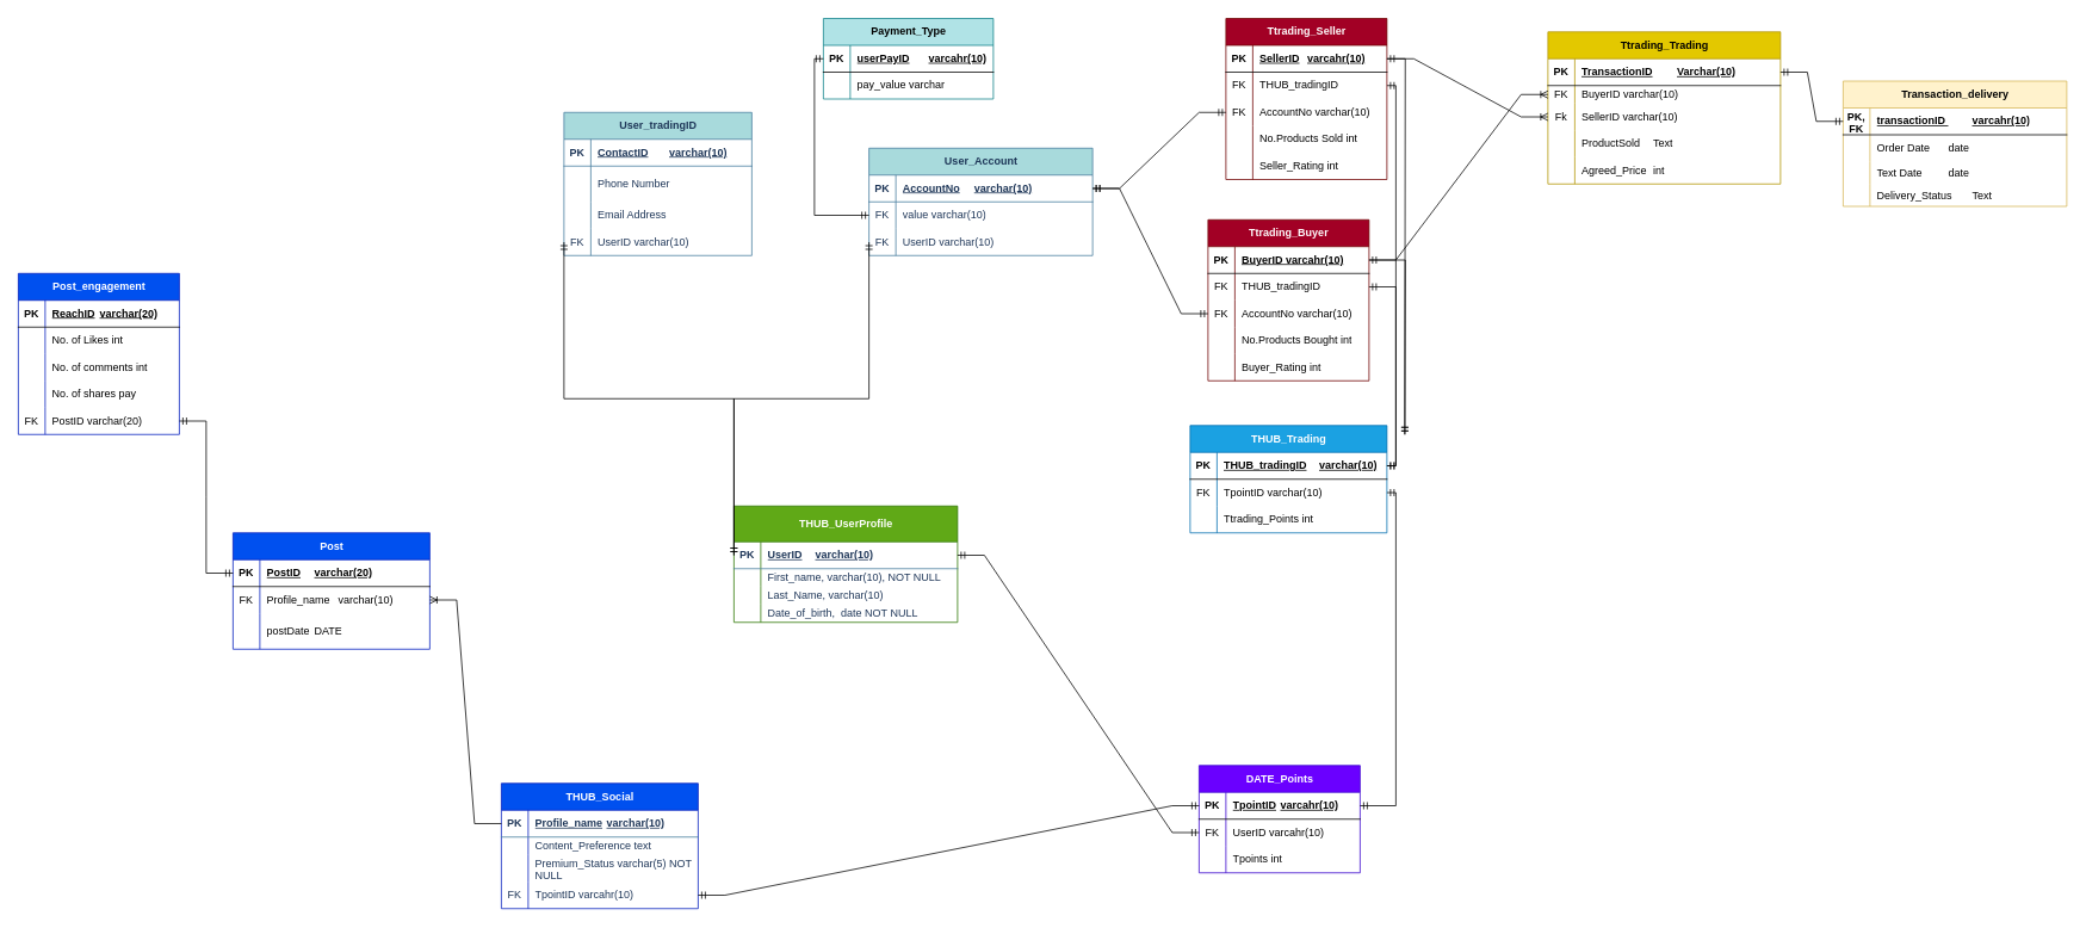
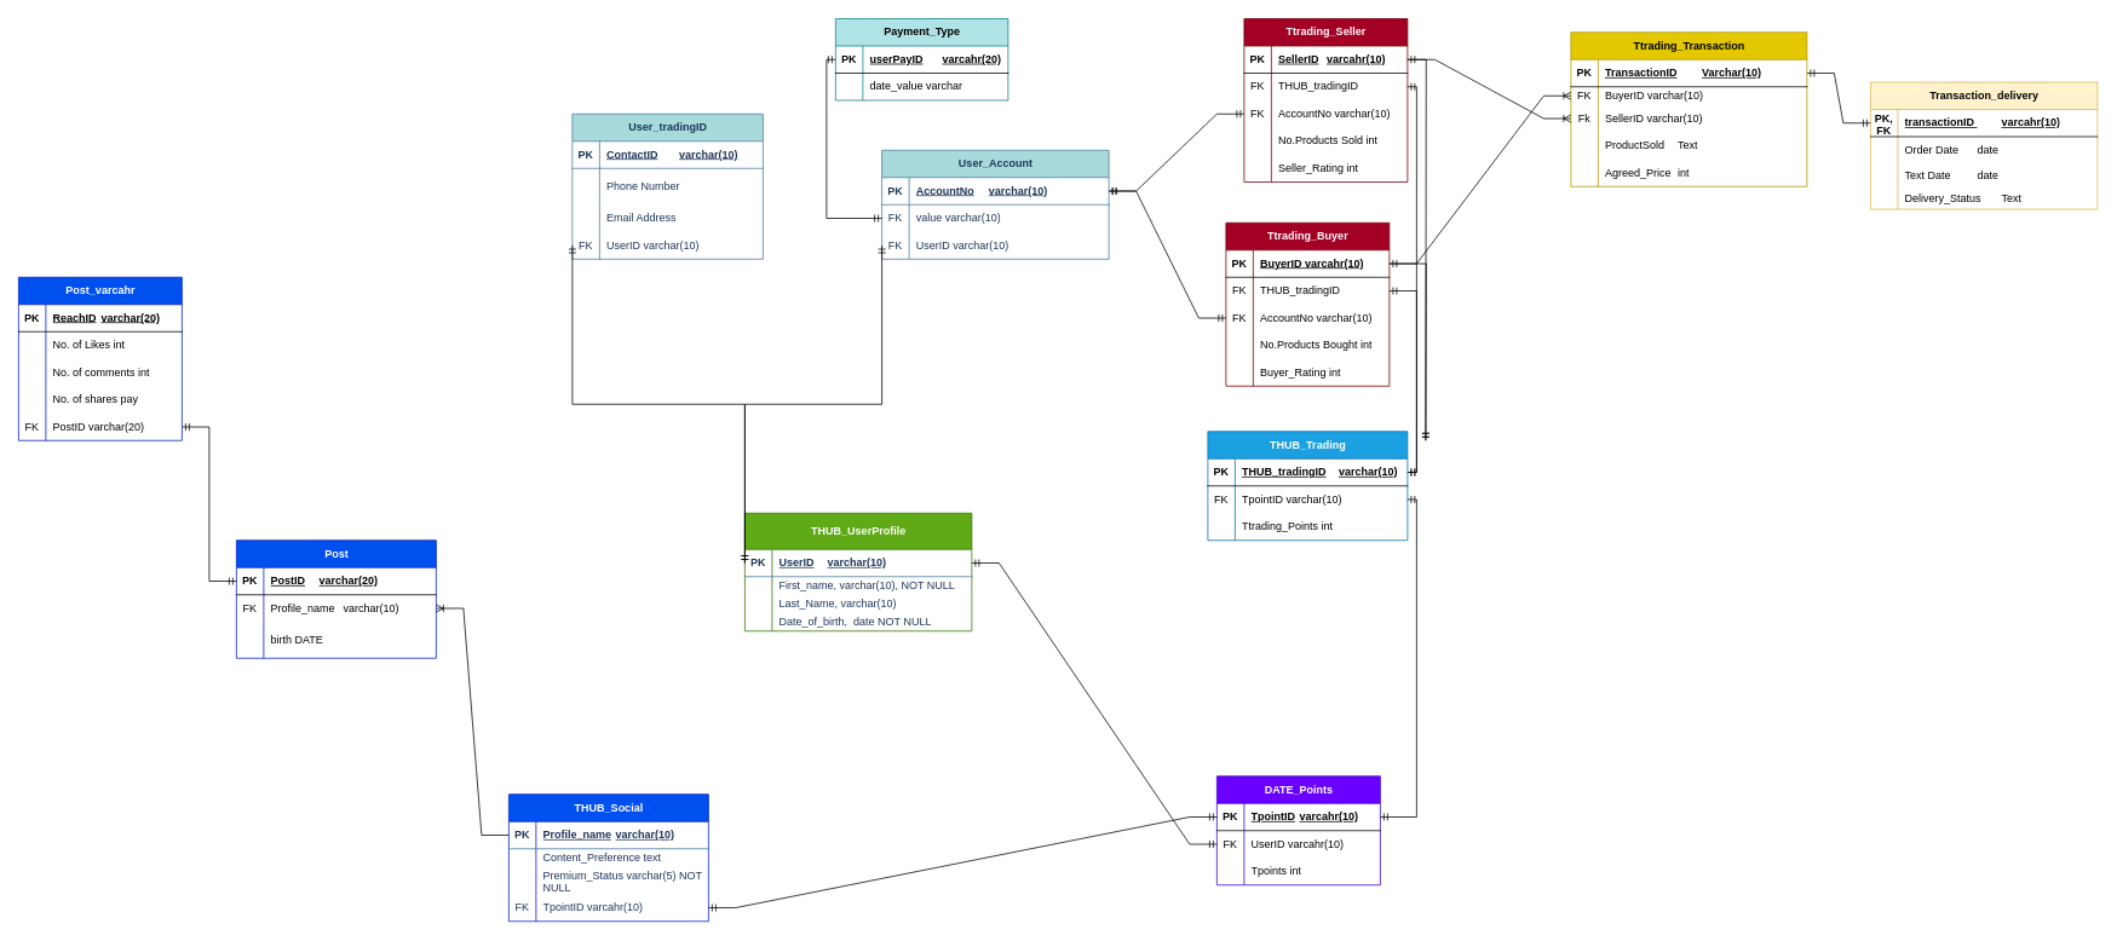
- <mxCell id="146" value="Ttrading_Trading" style="shape=table;startSize=30;container=1;collapsible=1;childLayout=tableLayout;fixedRows=1;rowLines=0;fontStyle=1;align=center;resizeLast=1;html=1;fillColor=#e3c800;fontColor=#000000;strokeColor=#B09500;" parent="1" vertex="1"><mxGeometry x="1730" y="35" width="260" height="170" as="geometry" /></mxCell>
+ <mxCell id="146" value="Ttrading_Transaction" style="shape=table;startSize=30;container=1;collapsible=1;childLayout=tableLayout;fixedRows=1;rowLines=0;fontStyle=1;align=center;resizeLast=1;html=1;fillColor=#e3c800;fontColor=#000000;strokeColor=#B09500;" parent="1" vertex="1"><mxGeometry x="1730" y="35" width="260" height="170" as="geometry" /></mxCell>
- <mxCell id="82" value="userPayID&lt;span style=&quot;white-space: pre;&quot;&gt;&#09;&lt;/span&gt;varcahr(10)" style="shape=partialRectangle;connectable=0;fillColor=none;top=0;left=0;bottom=0;right=0;align=left;spacingLeft=6;fontStyle=5;overflow=hidden;whiteSpace=wrap;html=1;" parent="80" vertex="1"><mxGeometry x="30" width="160" height="30" as="geometry"><mxRectangle width="160" height="30" as="alternateBounds" /></mxGeometry></mxCell>
+ <mxCell id="82" value="userPayID&lt;span style=&quot;white-space: pre;&quot;&gt;&#09;&lt;/span&gt;varcahr(20)" style="shape=partialRectangle;connectable=0;fillColor=none;top=0;left=0;bottom=0;right=0;align=left;spacingLeft=6;fontStyle=5;overflow=hidden;whiteSpace=wrap;html=1;" parent="80" vertex="1"><mxGeometry x="30" width="160" height="30" as="geometry"><mxRectangle width="160" height="30" as="alternateBounds" /></mxGeometry></mxCell>
- <mxCell id="85" value="pay_value varchar" style="shape=partialRectangle;connectable=0;fillColor=none;top=0;left=0;bottom=0;right=0;align=left;spacingLeft=6;overflow=hidden;whiteSpace=wrap;html=1;" parent="83" vertex="1"><mxGeometry x="30" width="160" height="30" as="geometry"><mxRectangle width="160" height="30" as="alternateBounds" /></mxGeometry></mxCell>
+ <mxCell id="85" value="date_value varchar" style="shape=partialRectangle;connectable=0;fillColor=none;top=0;left=0;bottom=0;right=0;align=left;spacingLeft=6;overflow=hidden;whiteSpace=wrap;html=1;" parent="83" vertex="1"><mxGeometry x="30" width="160" height="30" as="geometry"><mxRectangle width="160" height="30" as="alternateBounds" /></mxGeometry></mxCell>
- <mxCell id="62" value="Post_engagement" style="shape=table;startSize=30;container=1;collapsible=1;childLayout=tableLayout;fixedRows=1;rowLines=0;fontStyle=1;align=center;resizeLast=1;html=1;fillColor=#0050ef;fontColor=#ffffff;strokeColor=#001DBC;" parent="1" vertex="1"><mxGeometry x="20" y="305" width="180" height="180" as="geometry" /></mxCell>
+ <mxCell id="62" value="Post_varcahr" style="shape=table;startSize=30;container=1;collapsible=1;childLayout=tableLayout;fixedRows=1;rowLines=0;fontStyle=1;align=center;resizeLast=1;html=1;fillColor=#0050ef;fontColor=#ffffff;strokeColor=#001DBC;" parent="1" vertex="1"><mxGeometry x="20" y="305" width="180" height="180" as="geometry" /></mxCell>
- <mxCell id="60" value="postDate&lt;span style=&quot;white-space: pre;&quot;&gt;&#09;&lt;/span&gt;DATE" style="shape=partialRectangle;connectable=0;fillColor=none;top=0;left=0;bottom=0;right=0;align=left;spacingLeft=6;overflow=hidden;whiteSpace=wrap;html=1;" parent="58" vertex="1"><mxGeometry x="30" width="190" height="40" as="geometry"><mxRectangle width="190" height="40" as="alternateBounds" /></mxGeometry></mxCell>
+ <mxCell id="60" value="birth&lt;span style=&quot;white-space: pre;&quot;&gt;&#09;&lt;/span&gt;DATE" style="shape=partialRectangle;connectable=0;fillColor=none;top=0;left=0;bottom=0;right=0;align=left;spacingLeft=6;overflow=hidden;whiteSpace=wrap;html=1;" parent="58" vertex="1"><mxGeometry x="30" width="190" height="40" as="geometry"><mxRectangle width="190" height="40" as="alternateBounds" /></mxGeometry></mxCell>
